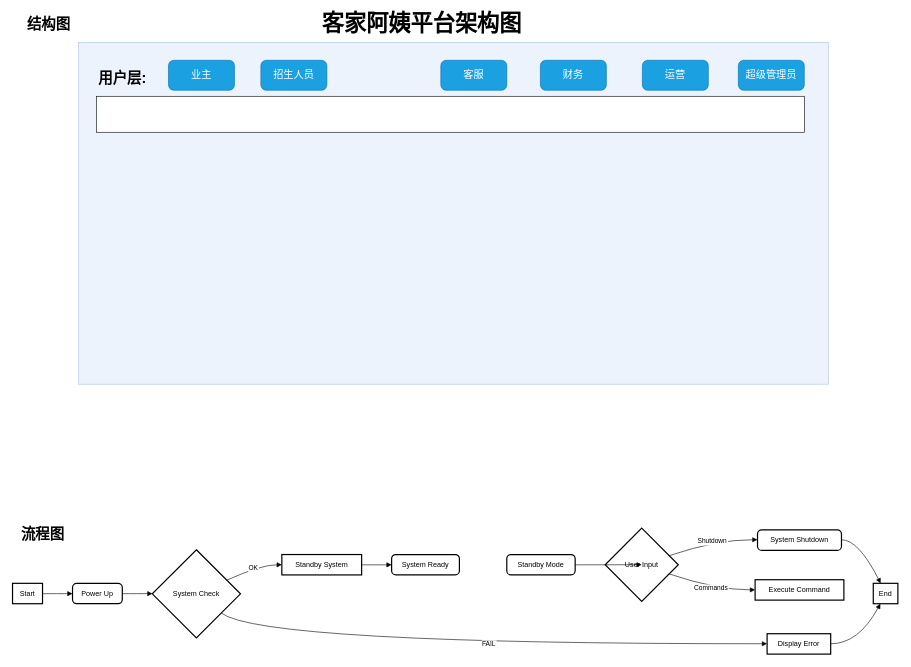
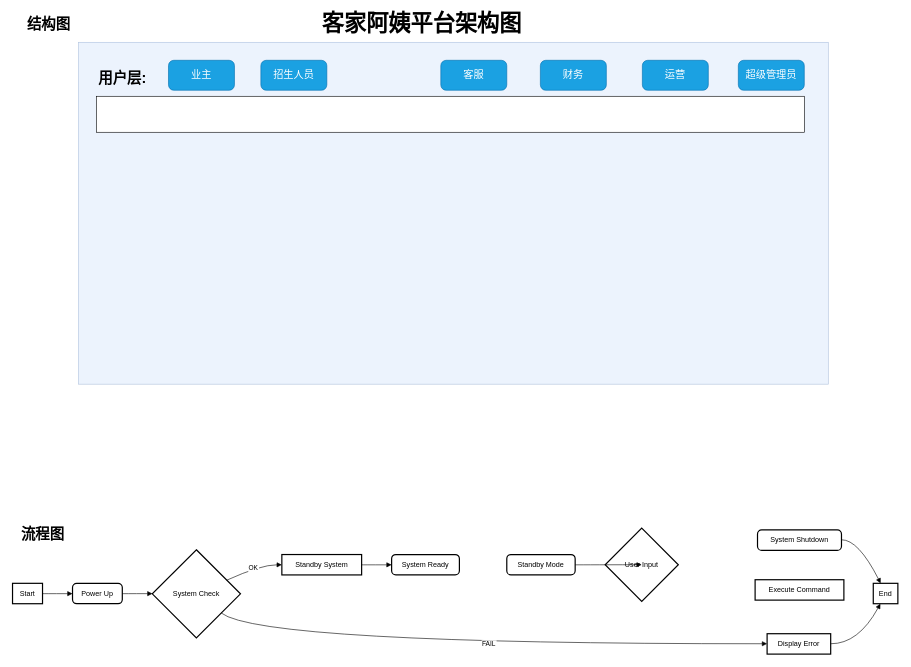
- <mxCell id="20" value="Shutdown" style="curved=1;startArrow=none;endArrow=block;exitX=1.004;exitY=0.334;entryX=-0.002;entryY=0.483;" parent="1" source="9" target="11" edge="1"><mxGeometry relative="1" as="geometry"><Array as="points"><mxPoint x="1194" y="899" /></Array></mxGeometry></mxCell>
- <mxCell id="19" value="Commands" style="curved=1;startArrow=none;endArrow=block;exitX=1.004;exitY=0.669;entryX=-0.001;entryY=0.497;" parent="1" source="9" target="10" edge="1"><mxGeometry relative="1" as="geometry"><Array as="points"><mxPoint x="1194" y="983" /></Array></mxGeometry></mxCell>
